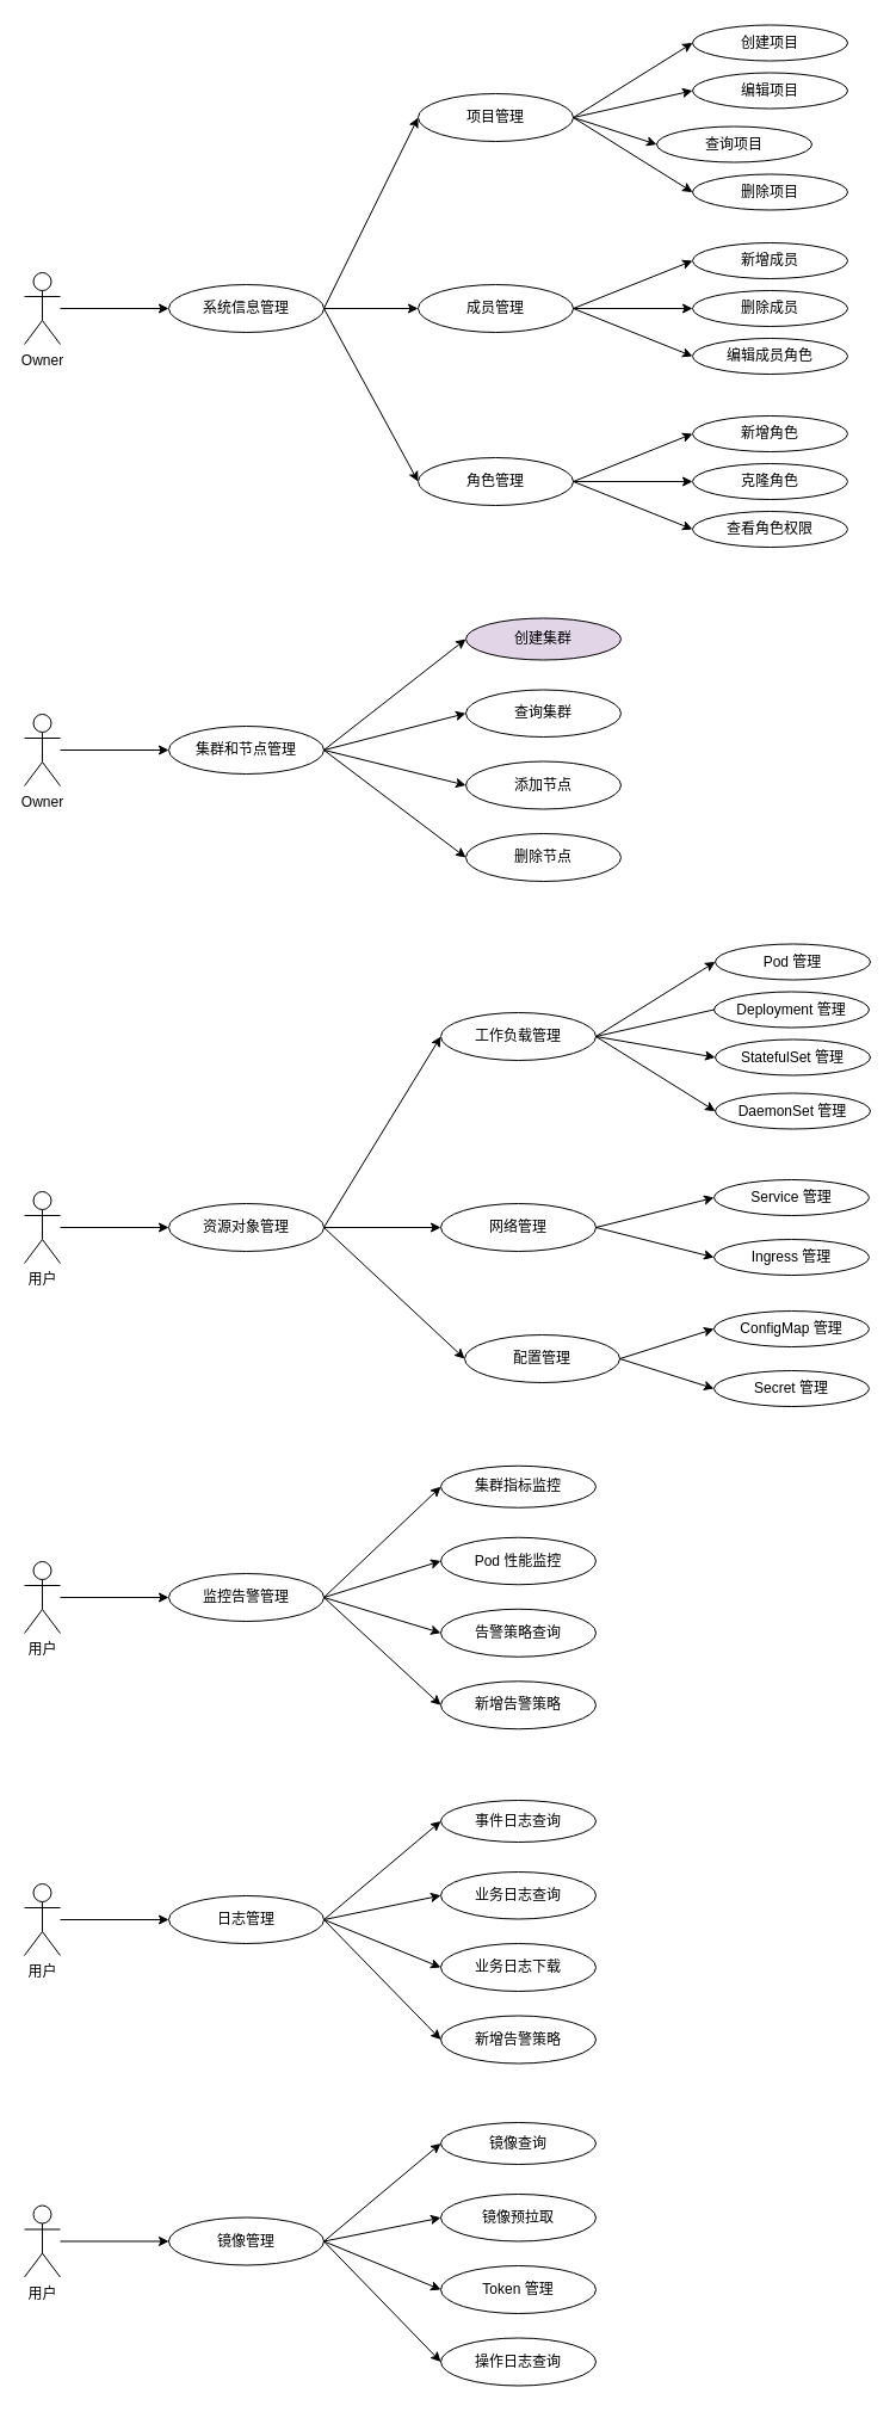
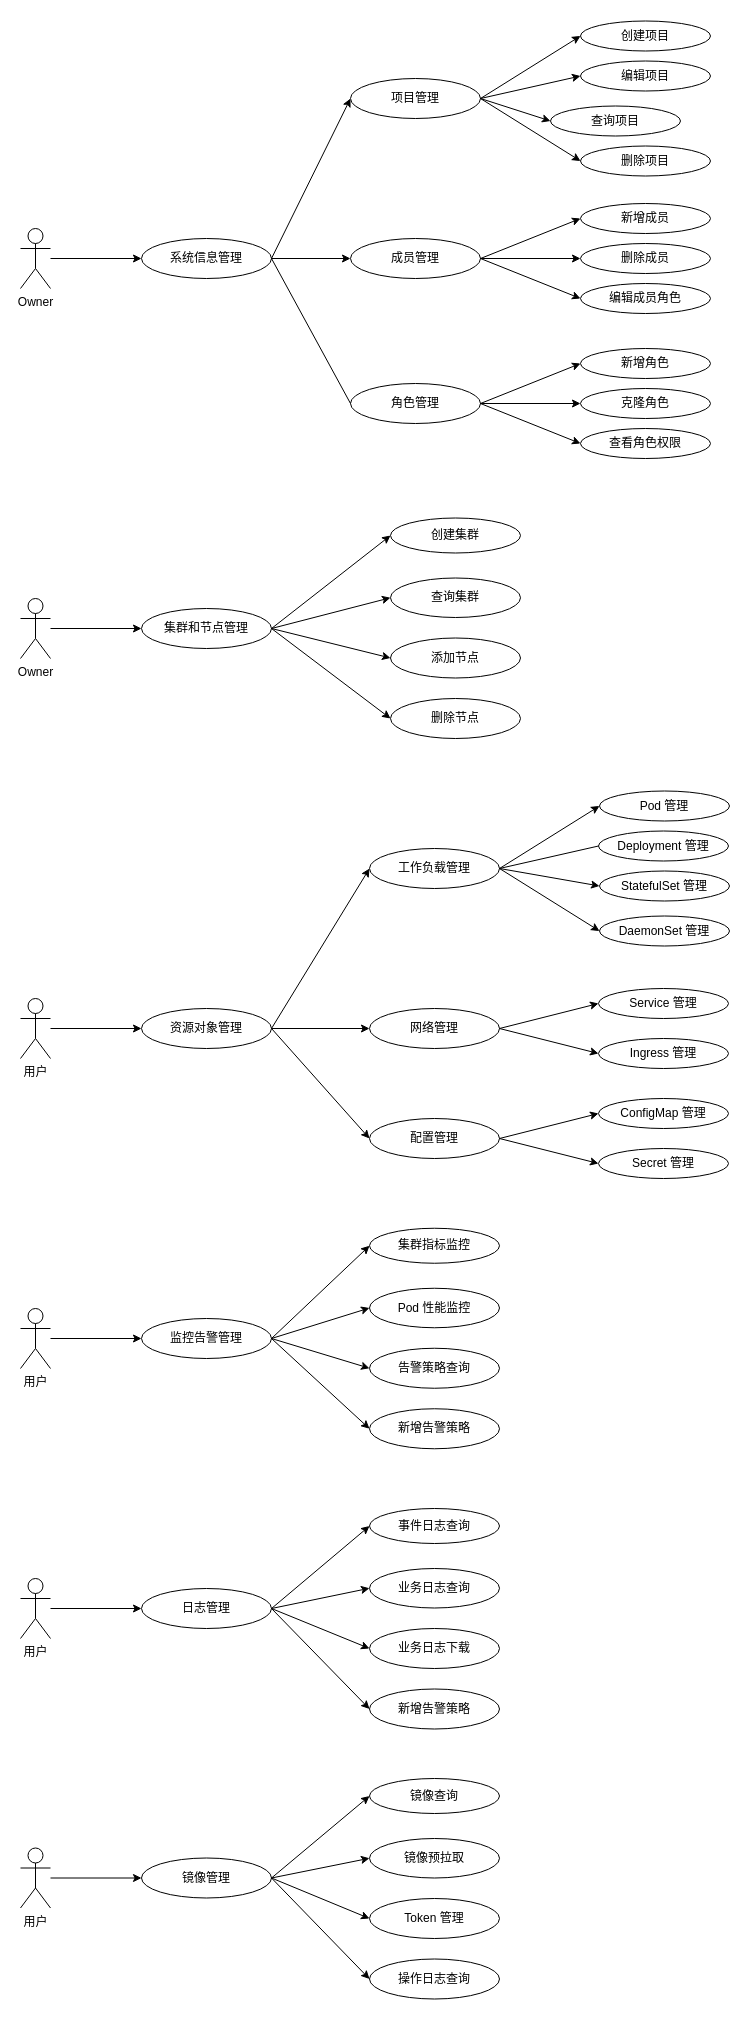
- <mxCell id="25" value="" style="endArrow=classic;html=1;rounded=0;entryX=0;entryY=0.5;entryDx=0;entryDy=0;exitX=1;exitY=0.5;exitDx=0;exitDy=0;" edge="1" parent="1" source="2" target="13"><mxGeometry width="50" height="50" relative="1" as="geometry"><mxPoint x="170" y="428" as="sourcePoint" /><mxPoint x="220" y="378" as="targetPoint" /></mxGeometry></mxCell>
+ <mxCell id="25" value="" style="endArrow=none;html=1;rounded=0;entryX=0;entryY=0.5;entryDx=0;entryDy=0;exitX=1;exitY=0.5;exitDx=0;exitDy=0;" edge="1" parent="1" source="2" target="13"><mxGeometry width="50" height="50" relative="1" as="geometry"><mxPoint x="170" y="428" as="sourcePoint" /><mxPoint x="220" y="378" as="targetPoint" /></mxGeometry></mxCell>
- <mxCell id="36" value="创建集群" style="ellipse;whiteSpace=wrap;html=1;fillColor=#e1d5e7;" vertex="1" parent="1"><mxGeometry x="390" y="517.5" width="130" height="35" as="geometry" /></mxCell>
+ <mxCell id="36" value="创建集群" style="ellipse;whiteSpace=wrap;html=1;" vertex="1" parent="1"><mxGeometry x="390" y="517.5" width="130" height="35" as="geometry" /></mxCell>
- <mxCell id="51" value="配置管理" style="ellipse;whiteSpace=wrap;html=1;" vertex="1" parent="1"><mxGeometry x="389" y="1118" width="130" height="40" as="geometry" /></mxCell>
+ <mxCell id="51" value="配置管理" style="ellipse;whiteSpace=wrap;html=1;" vertex="1" parent="1"><mxGeometry x="369" y="1118" width="130" height="40" as="geometry" /></mxCell>
